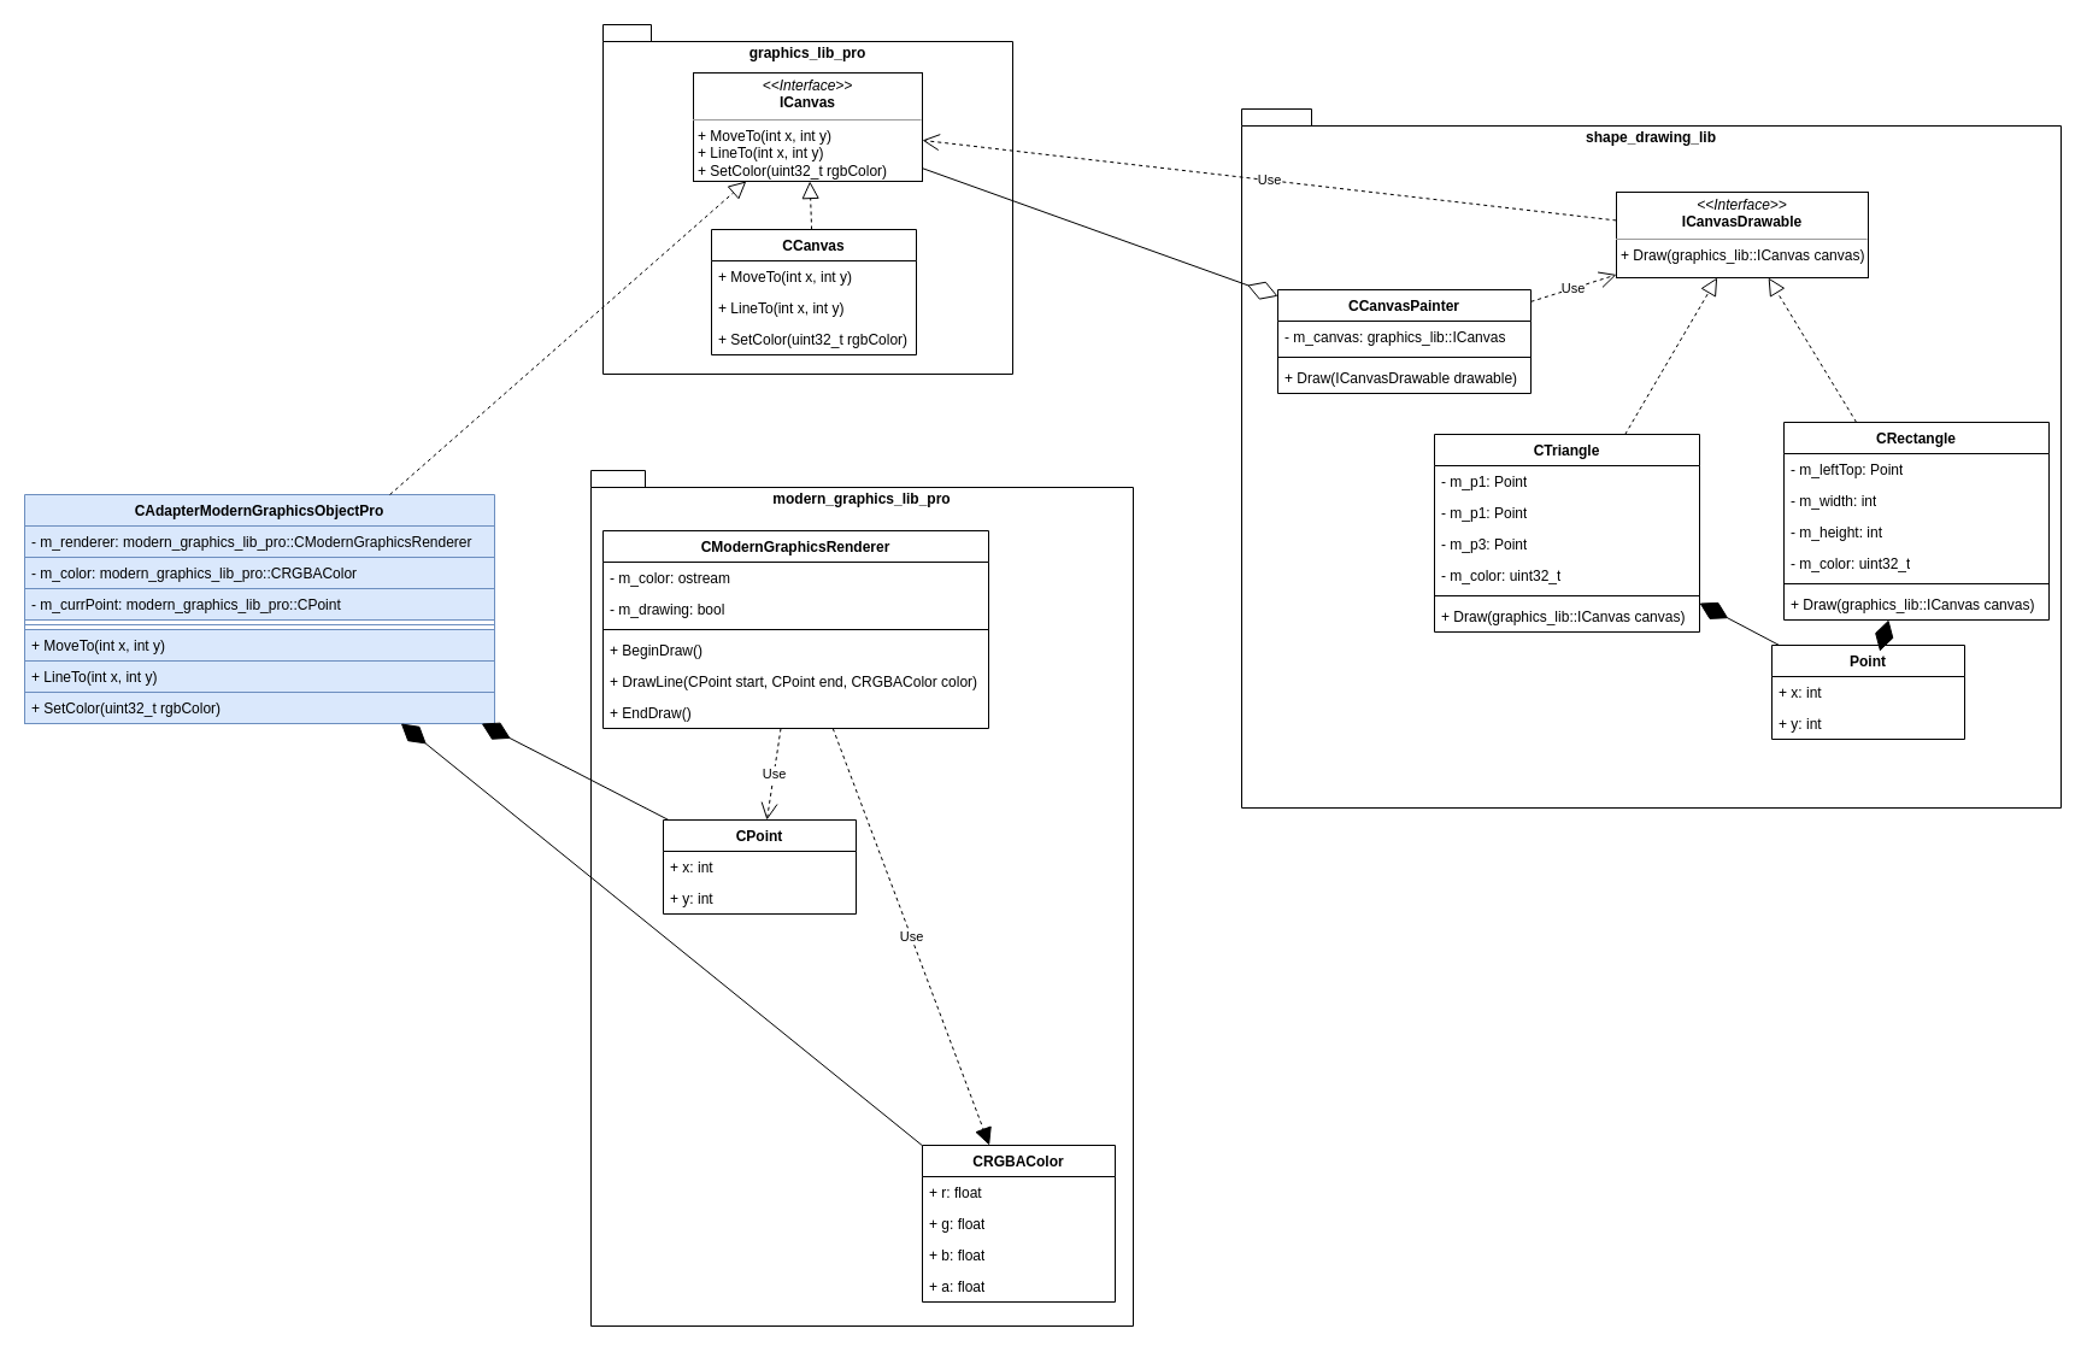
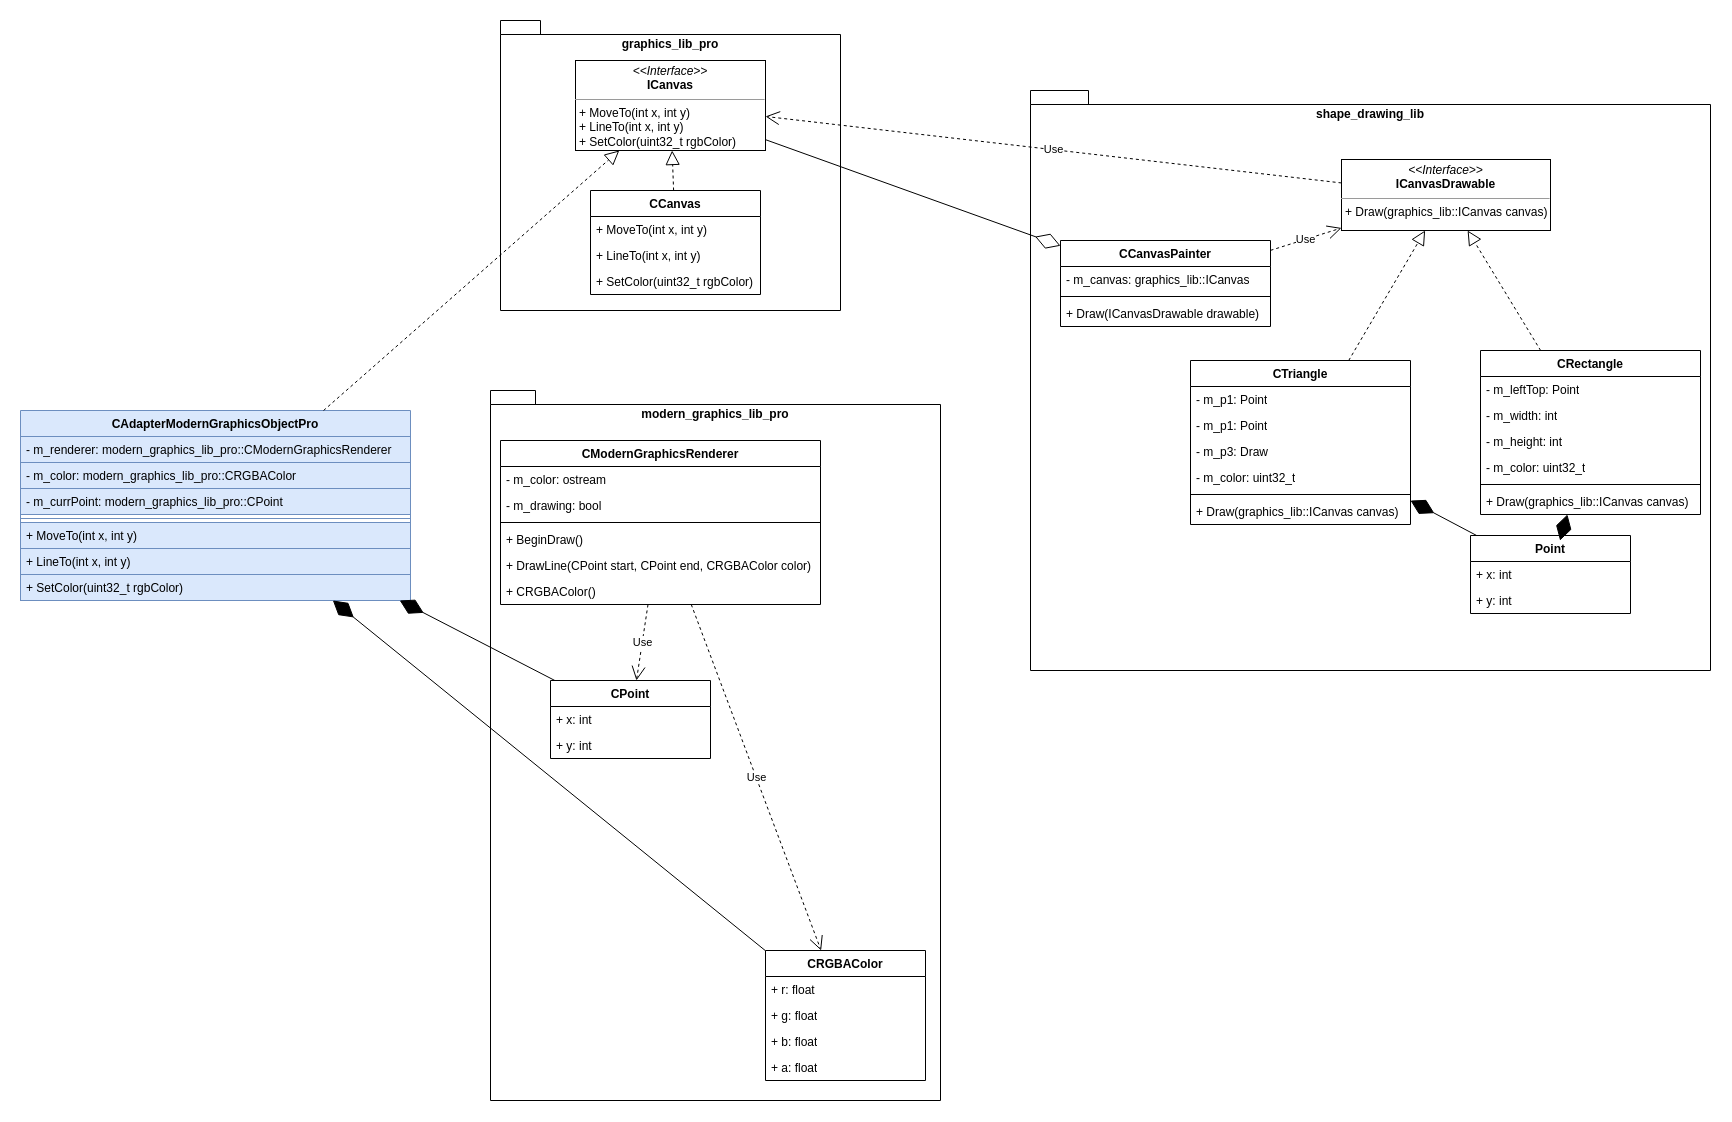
- <mxCell id="28" value="- m_p3: Point" style="text;strokeColor=none;fillColor=none;align=left;verticalAlign=top;spacingLeft=4;spacingRight=4;overflow=hidden;rotatable=0;points=[[0,0.5],[1,0.5]];portConstraint=eastwest;whiteSpace=wrap;html=1;" vertex="1" parent="25"><mxGeometry y="78" width="220" height="26" as="geometry" /></mxCell>
+ <mxCell id="28" value="- m_p3: Draw" style="text;strokeColor=none;fillColor=none;align=left;verticalAlign=top;spacingLeft=4;spacingRight=4;overflow=hidden;rotatable=0;points=[[0,0.5],[1,0.5]];portConstraint=eastwest;whiteSpace=wrap;html=1;" vertex="1" parent="25"><mxGeometry y="78" width="220" height="26" as="geometry" /></mxCell>
- <mxCell id="19" value="+ EndDraw()" style="text;strokeColor=none;fillColor=none;align=left;verticalAlign=top;spacingLeft=4;spacingRight=4;overflow=hidden;rotatable=0;points=[[0,0.5],[1,0.5]];portConstraint=eastwest;whiteSpace=wrap;html=1;" vertex="1" parent="13"><mxGeometry y="138" width="320" height="26" as="geometry" /></mxCell>
+ <mxCell id="19" value="+ CRGBAColor()" style="text;strokeColor=none;fillColor=none;align=left;verticalAlign=top;spacingLeft=4;spacingRight=4;overflow=hidden;rotatable=0;points=[[0,0.5],[1,0.5]];portConstraint=eastwest;whiteSpace=wrap;html=1;" vertex="1" parent="13"><mxGeometry y="138" width="320" height="26" as="geometry" /></mxCell>
- <mxCell id="66" value="Use" style="endArrow=block;endSize=12;dashed=1;html=1;rounded=0;" edge="1" parent="1" source="13" target="61"><mxGeometry width="160" relative="1" as="geometry"><mxPoint x="800" y="590" as="sourcePoint" /><mxPoint x="960" y="590" as="targetPoint" /></mxGeometry></mxCell>
+ <mxCell id="66" value="Use" style="endArrow=open;endSize=12;dashed=1;html=1;rounded=0;" edge="1" parent="1" source="13" target="61"><mxGeometry width="160" relative="1" as="geometry"><mxPoint x="800" y="590" as="sourcePoint" /><mxPoint x="960" y="590" as="targetPoint" /></mxGeometry></mxCell>
